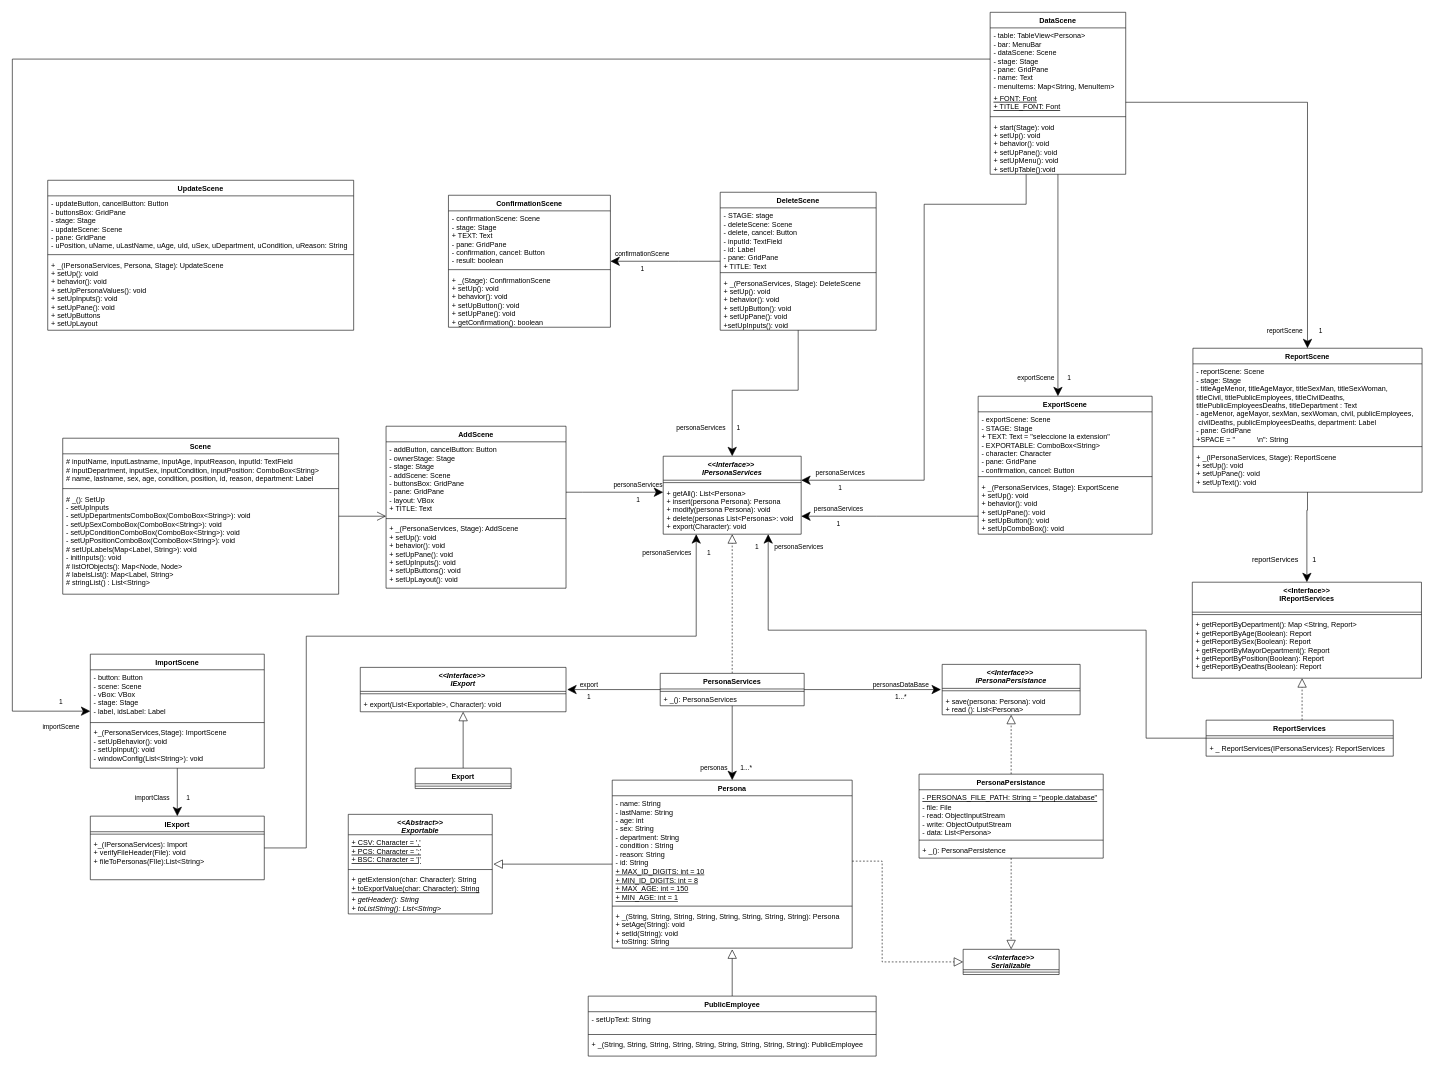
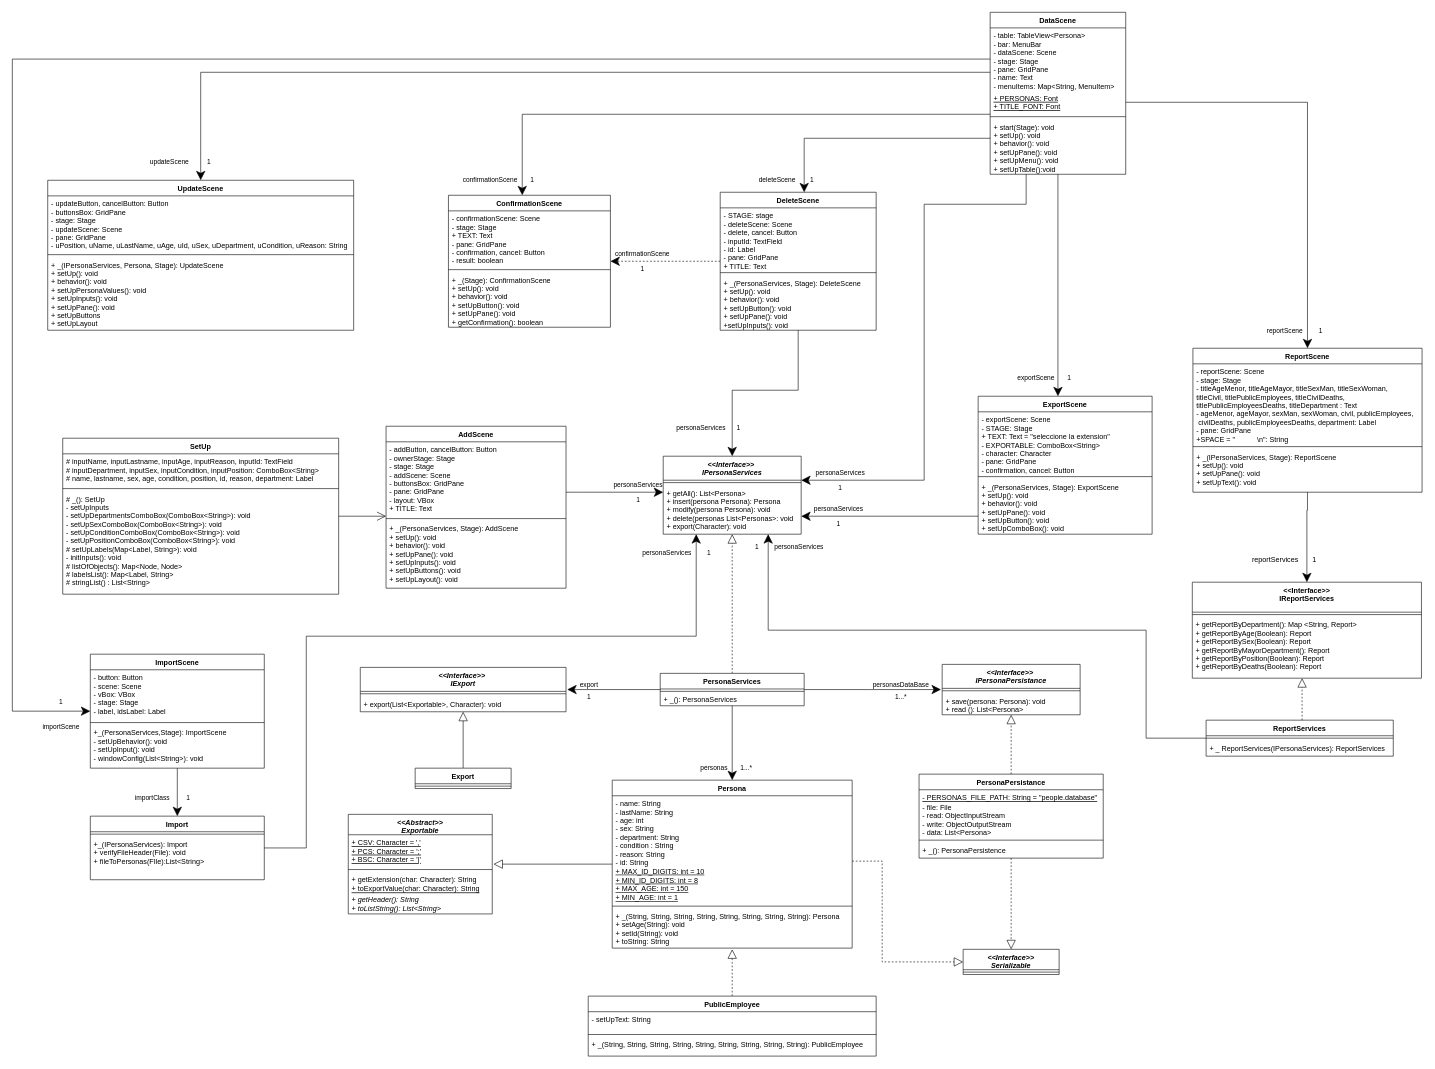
+ <mxCell id="6" value="updateScene&amp;nbsp; &amp;nbsp; &amp;nbsp; &amp;nbsp; &amp;nbsp; 1" style="edgeStyle=orthogonalEdgeStyle;rounded=0;orthogonalLoop=1;jettySize=auto;html=1;labelBackgroundColor=none;endArrow=classic;endFill=1;endSize=13;" parent="1" source="7" target="87" edge="1"><mxGeometry x="0.96" y="-34" relative="1" as="geometry"><Array as="points"><mxPoint x="334" y="120" /></Array><mxPoint as="offset" /></mxGeometry></mxCell>
- <mxCell id="9" value="+ FONT: Font&#10;+ TITLE_FONT: Font" style="text;strokeColor=none;fillColor=none;align=left;verticalAlign=top;spacingLeft=4;spacingRight=4;overflow=hidden;rotatable=0;points=[[0,0.5],[1,0.5]];portConstraint=eastwest;fontStyle=4" parent="7" vertex="1"><mxGeometry y="130" width="226" height="40" as="geometry" /></mxCell>
+ <mxCell id="9" value="+ PERSONAS: Font&#10;+ TITLE_FONT: Font" style="text;strokeColor=none;fillColor=none;align=left;verticalAlign=top;spacingLeft=4;spacingRight=4;overflow=hidden;rotatable=0;points=[[0,0.5],[1,0.5]];portConstraint=eastwest;fontStyle=4" parent="7" vertex="1"><mxGeometry y="130" width="226" height="40" as="geometry" /></mxCell>
+ <mxCell id="5" value="confirmationScene&amp;nbsp; &amp;nbsp; &amp;nbsp; &amp;nbsp;1" style="edgeStyle=orthogonalEdgeStyle;rounded=0;orthogonalLoop=1;jettySize=auto;html=1;endSize=13;labelBackgroundColor=none;" parent="1" source="7" target="69" edge="1"><mxGeometry x="0.945" y="-40" relative="1" as="geometry"><Array as="points"><mxPoint x="870" y="190" /></Array><mxPoint as="offset" /></mxGeometry></mxCell>
+ <mxCell id="3" value="deleteScene&amp;nbsp; &amp;nbsp; &amp;nbsp; &amp;nbsp; 1" style="edgeStyle=orthogonalEdgeStyle;rounded=0;orthogonalLoop=1;jettySize=auto;html=1;endSize=13;labelBackgroundColor=none;" parent="1" source="7" target="75" edge="1"><mxGeometry x="0.9" y="-30" relative="1" as="geometry"><Array as="points"><mxPoint x="1340" y="230" /></Array><mxPoint as="offset" /></mxGeometry></mxCell>
- <mxCell id="73" value="confirmationScene&lt;br&gt;&lt;br&gt;1" style="edgeStyle=orthogonalEdgeStyle;rounded=0;orthogonalLoop=1;jettySize=auto;html=1;labelBackgroundColor=none;endSize=13;" parent="1" source="75" target="69" edge="1"><mxGeometry x="0.421" relative="1" as="geometry"><mxPoint as="offset" /><Array as="points"><mxPoint x="1130" y="435" /><mxPoint x="1130" y="435" /></Array></mxGeometry></mxCell>
+ <mxCell id="73" value="confirmationScene&lt;br&gt;&lt;br&gt;1" style="edgeStyle=orthogonalEdgeStyle;rounded=0;orthogonalLoop=1;jettySize=auto;html=1;labelBackgroundColor=none;endSize=13;dashed=1;" parent="1" source="75" target="69" edge="1"><mxGeometry x="0.421" relative="1" as="geometry"><mxPoint as="offset" /><Array as="points"><mxPoint x="1130" y="435" /><mxPoint x="1130" y="435" /></Array></mxGeometry></mxCell>
- <mxCell id="65" value="Scene" style="swimlane;fontStyle=1;align=center;verticalAlign=top;childLayout=stackLayout;horizontal=1;startSize=26;horizontalStack=0;resizeParent=1;resizeParentMax=0;resizeLast=0;collapsible=1;marginBottom=0;" parent="1" vertex="1"><mxGeometry x="104" y="730" width="460" height="260" as="geometry" /></mxCell>
+ <mxCell id="65" value="SetUp" style="swimlane;fontStyle=1;align=center;verticalAlign=top;childLayout=stackLayout;horizontal=1;startSize=26;horizontalStack=0;resizeParent=1;resizeParentMax=0;resizeLast=0;collapsible=1;marginBottom=0;" parent="1" vertex="1"><mxGeometry x="104" y="730" width="460" height="260" as="geometry" /></mxCell>
- <mxCell id="99" value="IExport" style="swimlane;fontStyle=1;align=center;verticalAlign=top;childLayout=stackLayout;horizontal=1;startSize=26;horizontalStack=0;resizeParent=1;resizeParentMax=0;resizeLast=0;collapsible=1;marginBottom=0;" parent="1" vertex="1"><mxGeometry x="150" y="1360" width="290" height="106" as="geometry" /></mxCell>
+ <mxCell id="99" value="Import" style="swimlane;fontStyle=1;align=center;verticalAlign=top;childLayout=stackLayout;horizontal=1;startSize=26;horizontalStack=0;resizeParent=1;resizeParentMax=0;resizeLast=0;collapsible=1;marginBottom=0;" parent="1" vertex="1"><mxGeometry x="150" y="1360" width="290" height="106" as="geometry" /></mxCell>
- <mxCell id="29" style="edgeStyle=orthogonalEdgeStyle;rounded=0;orthogonalLoop=1;jettySize=auto;html=1;exitX=0.5;exitY=0;exitDx=0;exitDy=0;endArrow=block;endFill=0;endSize=13;targetPerimeterSpacing=2;strokeWidth=1;" parent="1" source="30" target="13" edge="1"><mxGeometry relative="1" as="geometry" /></mxCell>
+ <mxCell id="29" style="edgeStyle=orthogonalEdgeStyle;rounded=0;orthogonalLoop=1;jettySize=auto;html=1;exitX=0.5;exitY=0;exitDx=0;exitDy=0;endArrow=block;endFill=0;endSize=13;targetPerimeterSpacing=2;strokeWidth=1;dashed=1;" parent="1" source="30" target="13" edge="1"><mxGeometry relative="1" as="geometry" /></mxCell>
